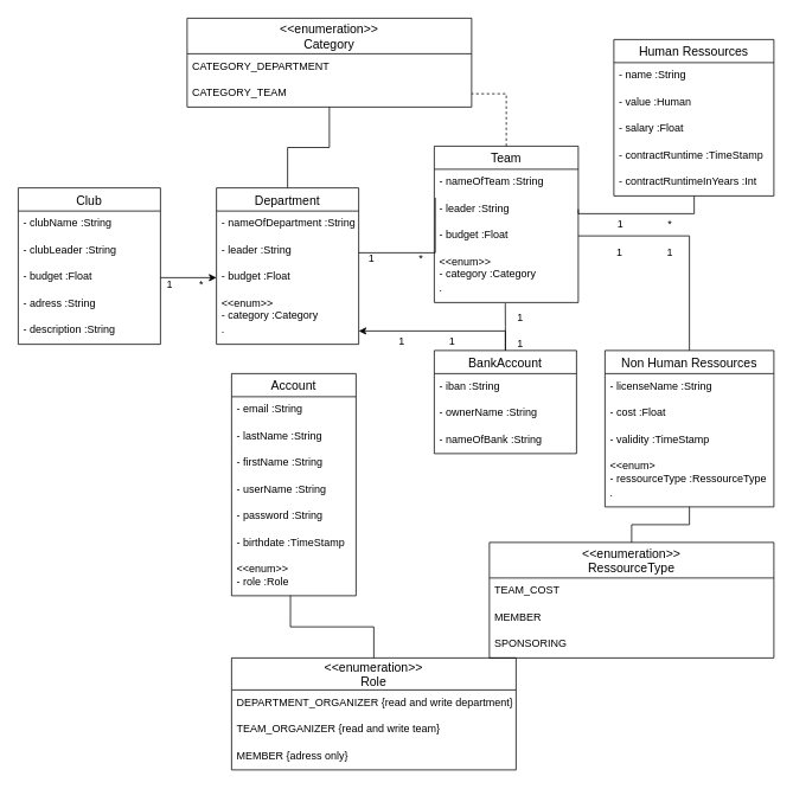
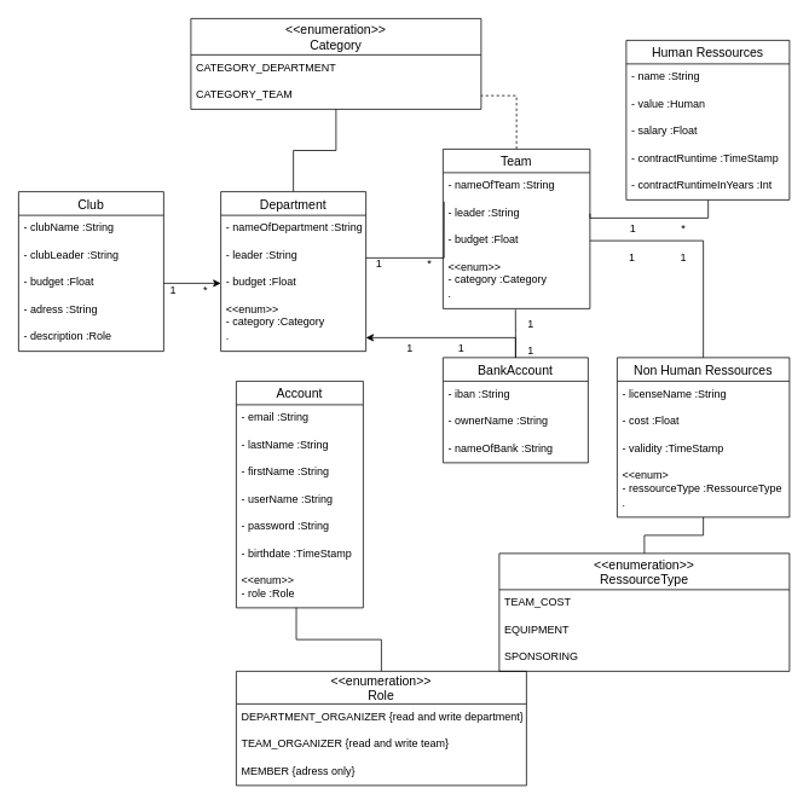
- <mxCell id="63" value="- description :String" style="text;strokeColor=none;fillColor=none;spacingLeft=4;spacingRight=4;overflow=hidden;rotatable=0;points=[[0,0.5],[1,0.5]];portConstraint=eastwest;fontSize=12;" vertex="1" parent="58"><mxGeometry y="146" width="160" height="30" as="geometry" /></mxCell>
+ <mxCell id="63" value="- description :Role" style="text;strokeColor=none;fillColor=none;spacingLeft=4;spacingRight=4;overflow=hidden;rotatable=0;points=[[0,0.5],[1,0.5]];portConstraint=eastwest;fontSize=12;" vertex="1" parent="58"><mxGeometry y="146" width="160" height="30" as="geometry" /></mxCell>
- <mxCell id="69" value="MEMBER" style="text;strokeColor=none;fillColor=none;spacingLeft=4;spacingRight=4;overflow=hidden;rotatable=0;points=[[0,0.5],[1,0.5]];portConstraint=eastwest;fontSize=12;" vertex="1" parent="67"><mxGeometry y="70" width="320" height="30" as="geometry" /></mxCell>
+ <mxCell id="69" value="EQUIPMENT" style="text;strokeColor=none;fillColor=none;spacingLeft=4;spacingRight=4;overflow=hidden;rotatable=0;points=[[0,0.5],[1,0.5]];portConstraint=eastwest;fontSize=12;" vertex="1" parent="67"><mxGeometry y="70" width="320" height="30" as="geometry" /></mxCell>
